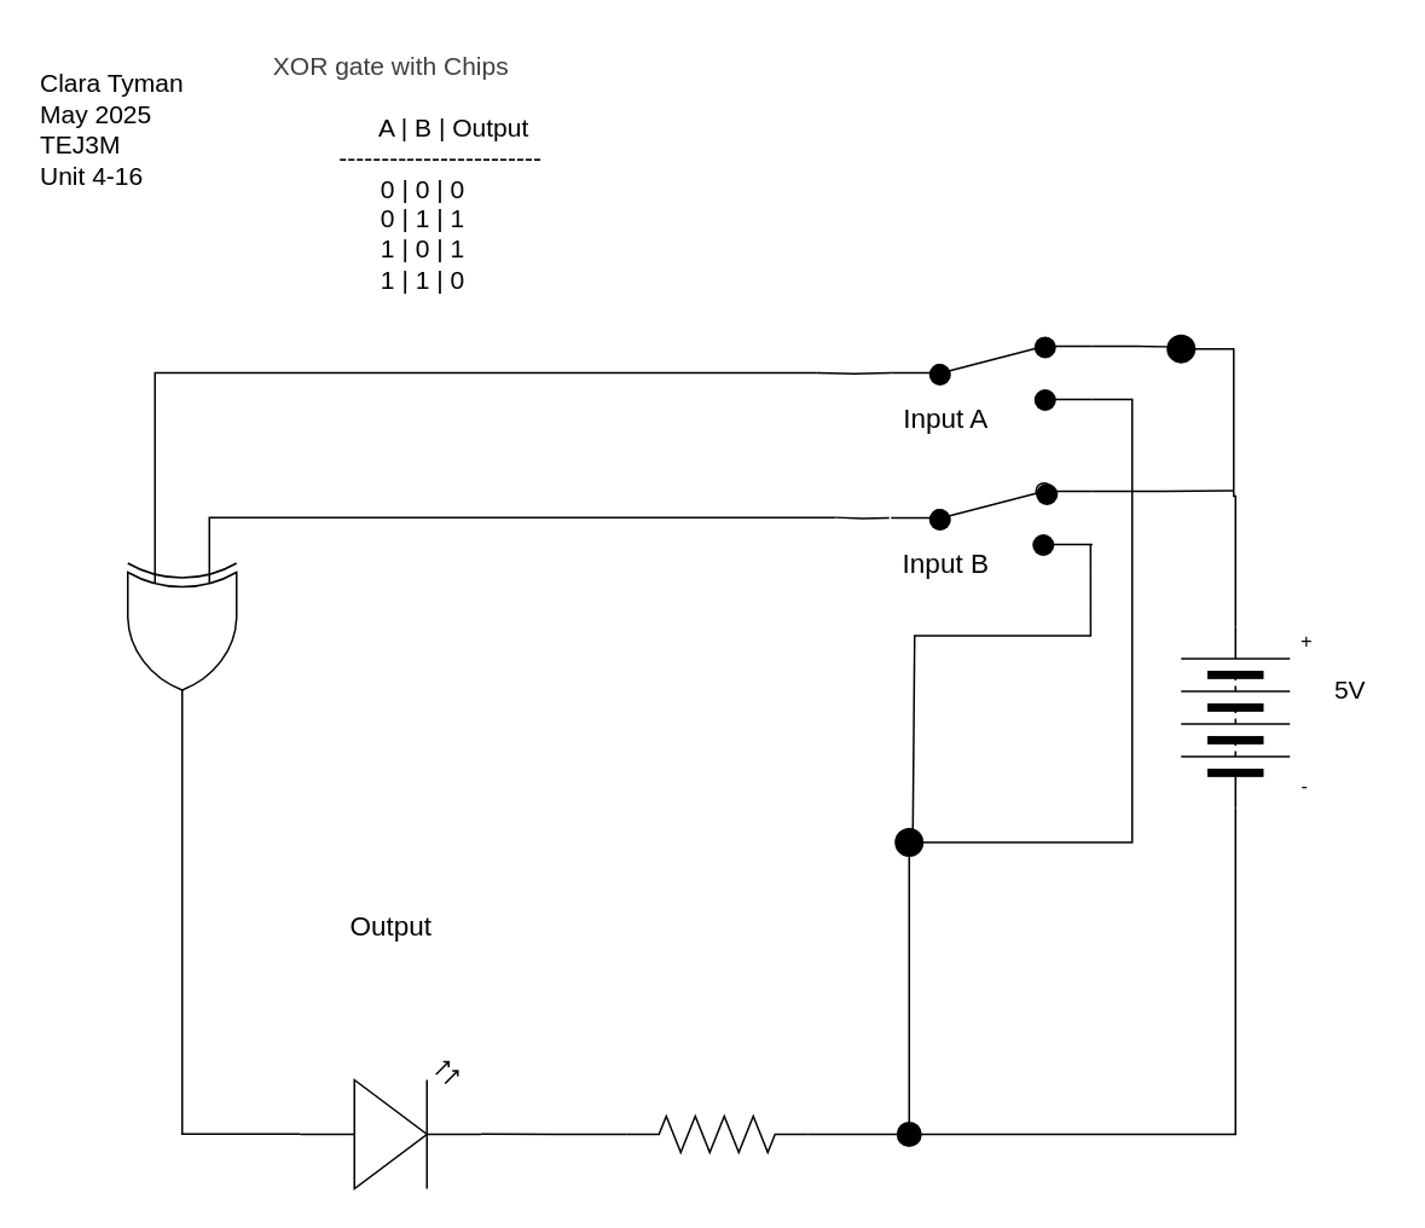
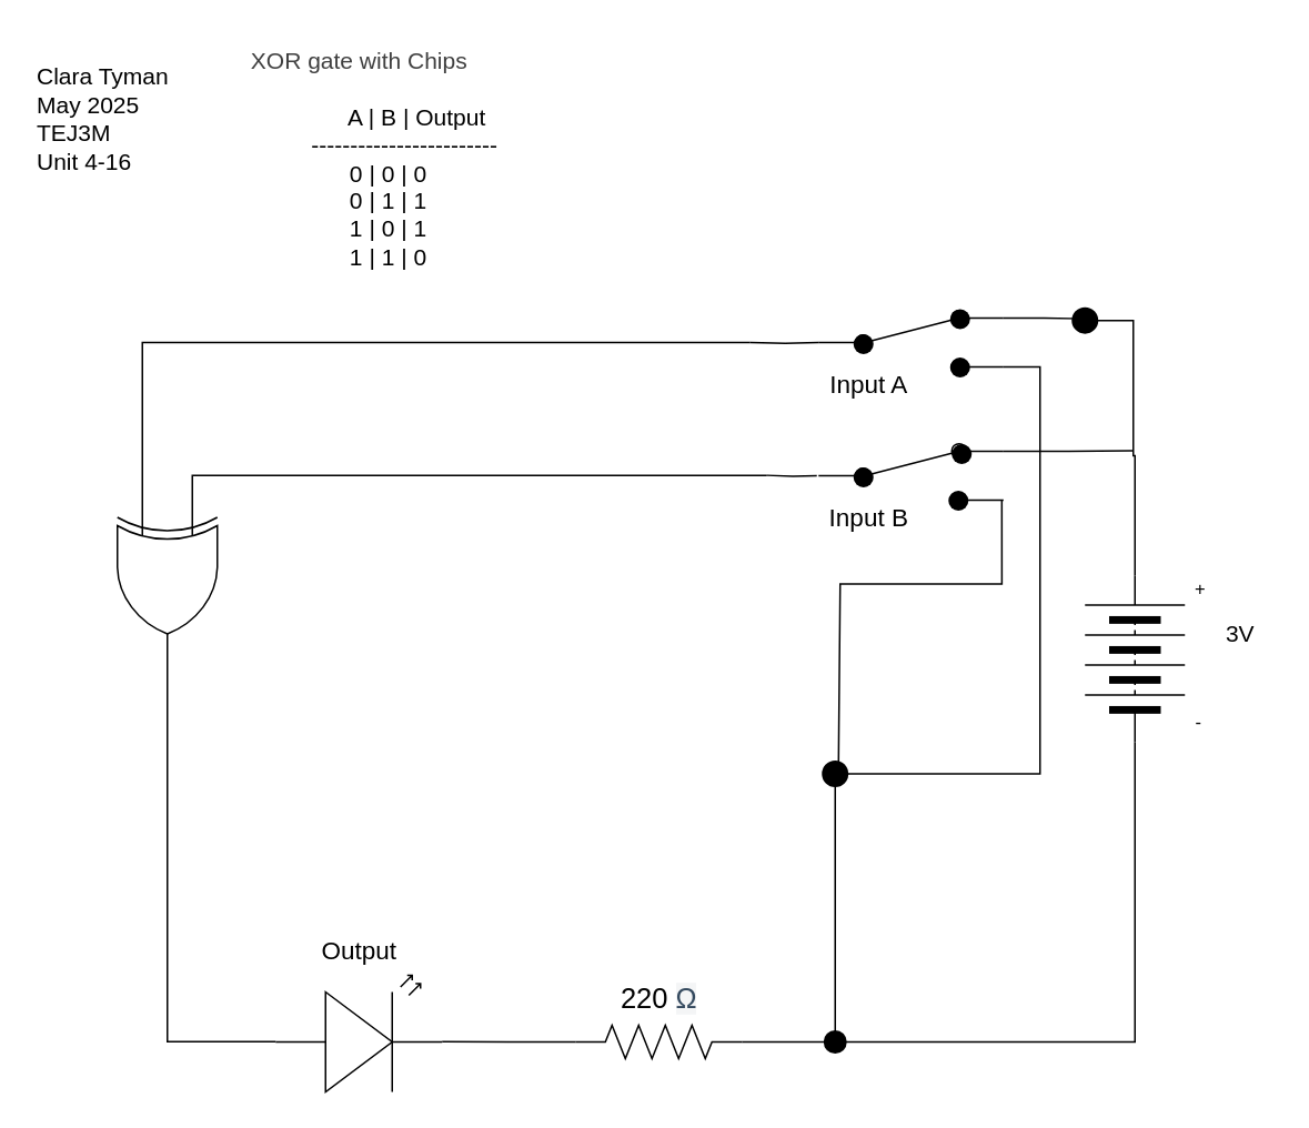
- <mxCell id="9" value="&lt;font style=&quot;font-size: 14px;&quot;&gt;5V&lt;/font&gt;" style="text;html=1;align=center;verticalAlign=middle;resizable=0;points=[];autosize=1;strokeColor=none;fillColor=none;fontFamily=Helvetica;fontSize=11;fontColor=default;labelBackgroundColor=default;" parent="1" vertex="1"><mxGeometry x="724" y="365" width="40" height="30" as="geometry" /></mxCell>
+ <mxCell id="9" value="&lt;font style=&quot;font-size: 14px;&quot;&gt;3V&lt;/font&gt;" style="text;html=1;align=center;verticalAlign=middle;resizable=0;points=[];autosize=1;strokeColor=none;fillColor=none;fontFamily=Helvetica;fontSize=11;fontColor=default;labelBackgroundColor=default;" parent="1" vertex="1"><mxGeometry x="724" y="365" width="40" height="30" as="geometry" /></mxCell>
- <mxCell id="12" value="Output" style="text;html=1;align=center;verticalAlign=middle;resizable=0;points=[];autosize=1;strokeColor=none;fillColor=none;fontFamily=Helvetica;fontSize=15;fontColor=default;labelBackgroundColor=default;" parent="1" vertex="1"><mxGeometry x="180" y="495" width="70" height="30" as="geometry" /></mxCell>
+ <mxCell id="12" value="Output" style="text;html=1;align=center;verticalAlign=middle;resizable=0;points=[];autosize=1;strokeColor=none;fillColor=none;fontFamily=Helvetica;fontSize=15;fontColor=default;labelBackgroundColor=default;" parent="1" vertex="1"><mxGeometry x="180" y="555" width="70" height="30" as="geometry" /></mxCell>
+ <mxCell id="7" value="&lt;font style=&quot;font-size: 17px;&quot;&gt;220&amp;nbsp;&lt;span style=&quot;color: rgb(52, 73, 94); font-family: ArtifaktElement-Medium, sans-serif; text-align: left; text-wrap-mode: wrap; background-color: rgb(244, 245, 246);&quot;&gt;Ω&lt;/span&gt;&lt;/font&gt;" style="text;html=1;align=center;verticalAlign=middle;resizable=0;points=[];autosize=1;strokeColor=none;fillColor=none;fontFamily=Helvetica;fontSize=11;fontColor=default;labelBackgroundColor=default;" parent="1" vertex="1"><mxGeometry x="360" y="585" width="70" height="30" as="geometry" /></mxCell>
